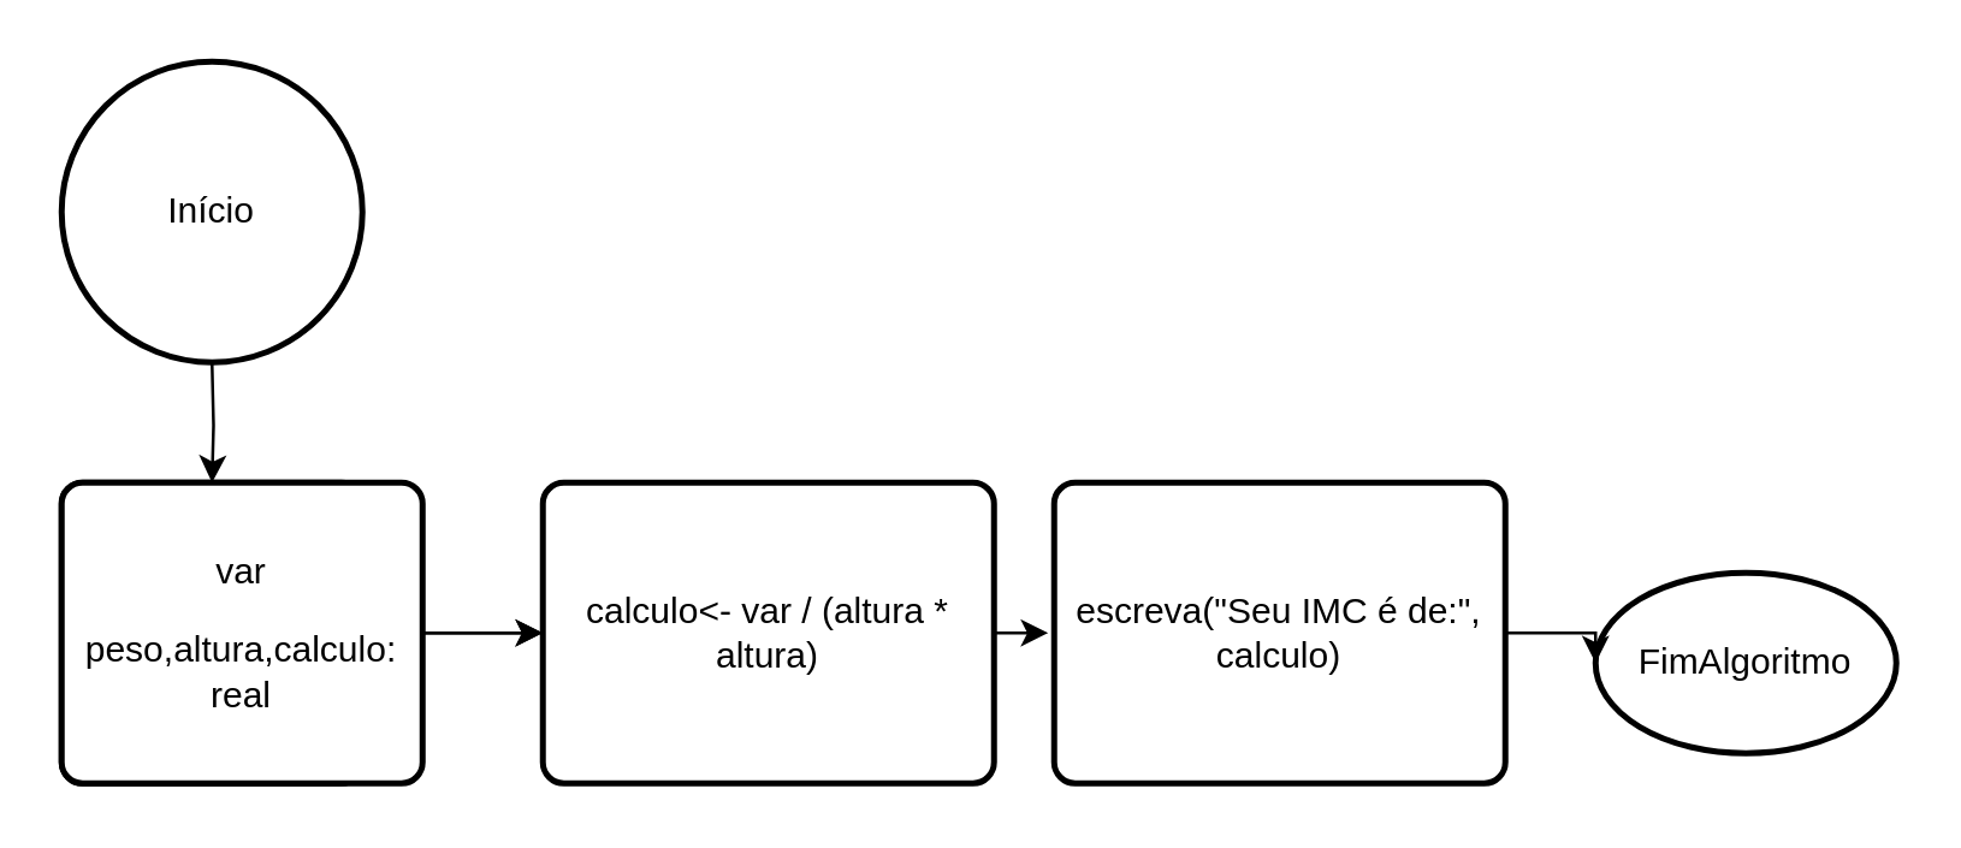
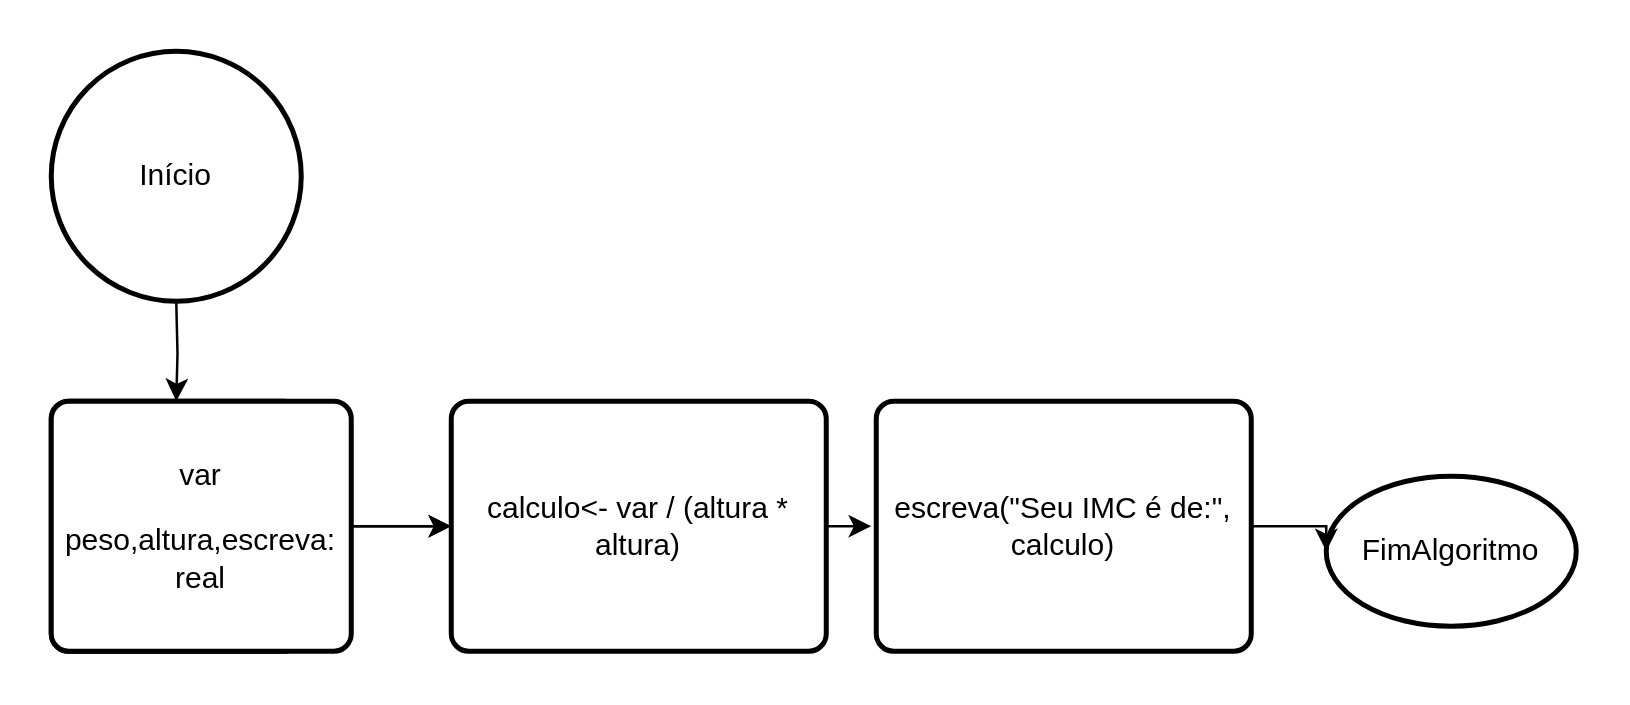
- <mxCell id="10" value="&lt;p class=&quot;MsoNormal&quot;&gt;var&lt;/p&gt;&lt;p class=&quot;MsoNormal&quot;&gt;peso,altura,calculo: real&lt;/p&gt;" style="rounded=1;whiteSpace=wrap;html=1;absoluteArcSize=1;arcSize=14;strokeWidth=2;" vertex="1" parent="1"><mxGeometry x="20" y="160" width="120" height="100" as="geometry" /></mxCell>
+ <mxCell id="10" value="&lt;p class=&quot;MsoNormal&quot;&gt;var&lt;/p&gt;&lt;p class=&quot;MsoNormal&quot;&gt;peso,altura,escreva: real&lt;/p&gt;" style="rounded=1;whiteSpace=wrap;html=1;absoluteArcSize=1;arcSize=14;strokeWidth=2;" vertex="1" parent="1"><mxGeometry x="20" y="160" width="120" height="100" as="geometry" /></mxCell>
